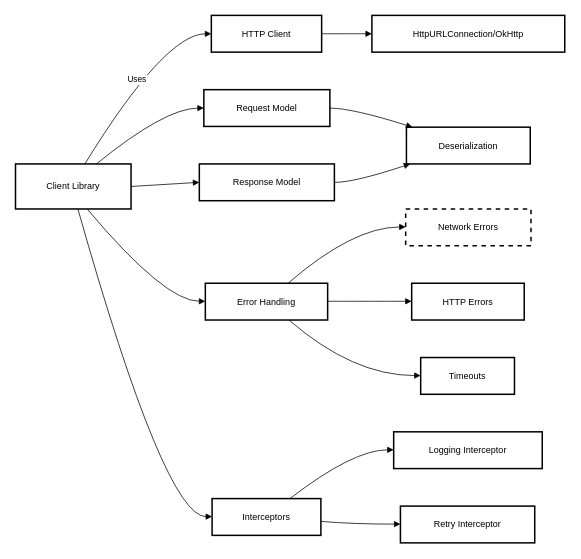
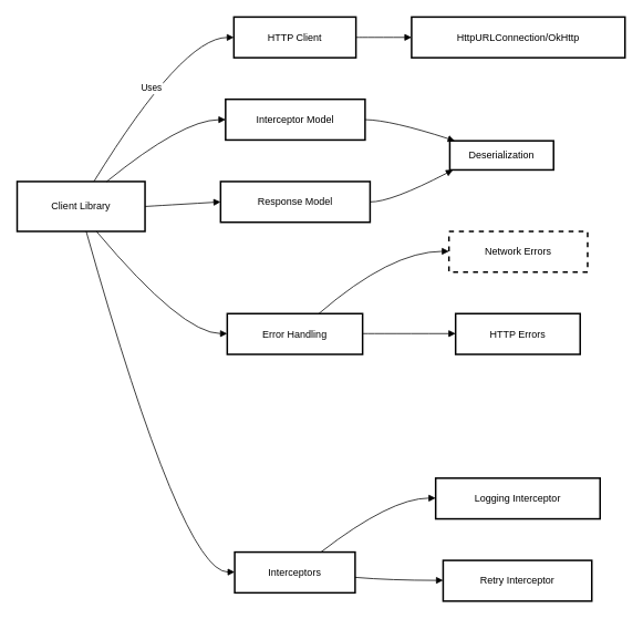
- <mxCell id="5" value="Request Model" style="whiteSpace=wrap;strokeWidth=2;" vertex="1" parent="1"><mxGeometry x="271" y="119" width="168" height="49" as="geometry" /></mxCell>
+ <mxCell id="5" value="Interceptor Model" style="whiteSpace=wrap;strokeWidth=2;" vertex="1" parent="1"><mxGeometry x="271" y="119" width="168" height="49" as="geometry" /></mxCell>
- <mxCell id="7" value="Deserialization" style="whiteSpace=wrap;strokeWidth=2;" vertex="1" parent="1"><mxGeometry x="541" y="169" width="165" height="49" as="geometry" /></mxCell>
+ <mxCell id="7" value="Deserialization" style="whiteSpace=wrap;strokeWidth=2;" vertex="1" parent="1"><mxGeometry x="541" y="169" width="125" height="35" as="geometry" /></mxCell>
- <mxCell id="25" value="" style="curved=1;startArrow=none;endArrow=block;exitX=0.68;exitY=0.99;entryX=0;entryY=0.49;rounded=0;" edge="1" parent="1" source="8" target="12"><mxGeometry relative="1" as="geometry"><Array as="points"><mxPoint x="470" y="500" /></Array></mxGeometry></mxCell>
- <mxCell id="12" value="Timeouts" style="whiteSpace=wrap;strokeWidth=2;" vertex="1" parent="1"><mxGeometry x="560" y="476" width="125" height="49" as="geometry" /></mxCell>
